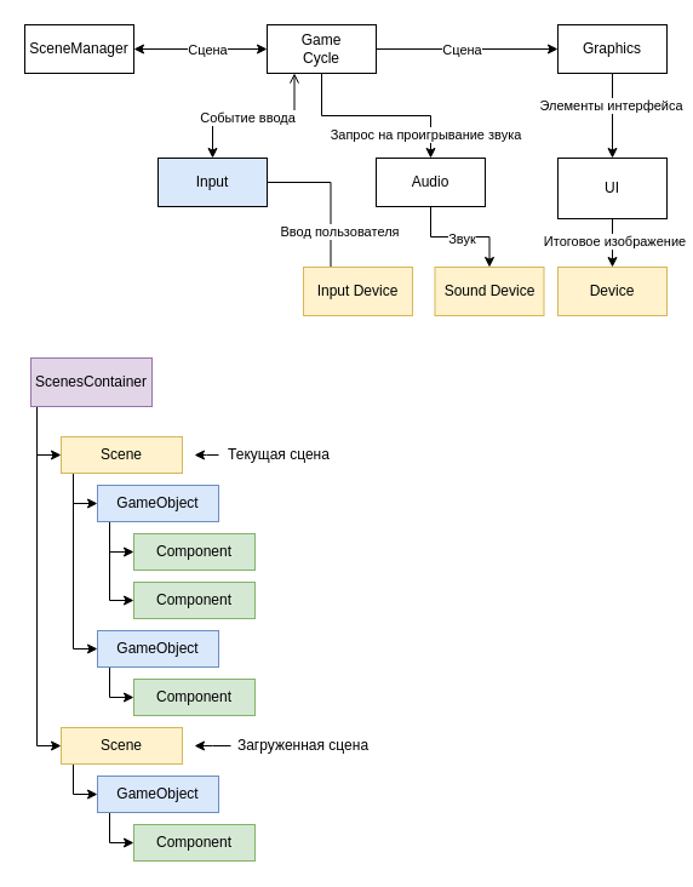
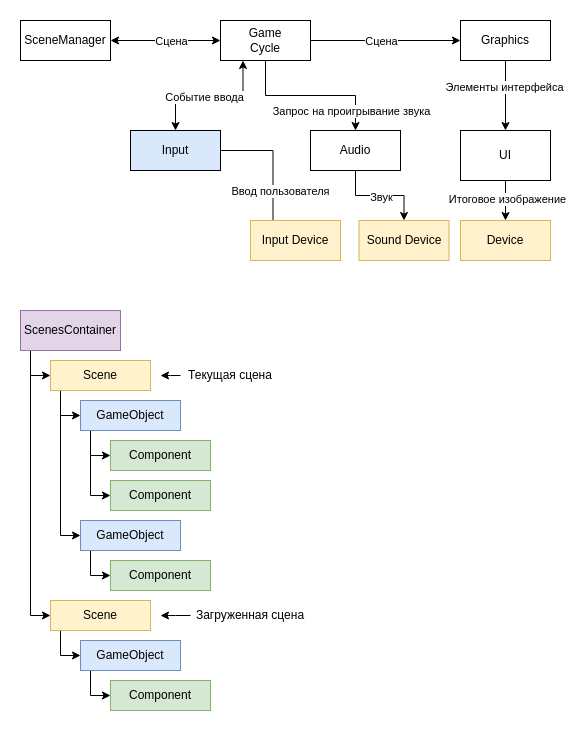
- <mxCell id="16" style="edgeStyle=orthogonalEdgeStyle;rounded=0;orthogonalLoop=1;jettySize=auto;html=1;startArrow=classic;startFill=1;entryX=0.25;entryY=1;entryDx=0;entryDy=0;endArrow=open;" parent="1" source="18" target="4" edge="1"><mxGeometry relative="1" as="geometry" /></mxCell>
+ <mxCell id="16" style="edgeStyle=orthogonalEdgeStyle;rounded=0;orthogonalLoop=1;jettySize=auto;html=1;startArrow=classic;startFill=1;entryX=0.25;entryY=1;entryDx=0;entryDy=0;" parent="1" source="18" target="4" edge="1"><mxGeometry relative="1" as="geometry" /></mxCell>
- <mxCell id="29" value="ScenesContainer" style="rounded=0;whiteSpace=wrap;html=1;fillColor=#e1d5e7;strokeColor=#9673a6;" vertex="1" parent="1"><mxGeometry x="25" y="295" width="100" height="40" as="geometry" /></mxCell>
+ <mxCell id="29" value="ScenesContainer" style="rounded=0;whiteSpace=wrap;html=1;fillColor=#e1d5e7;strokeColor=#9673a6;" vertex="1" parent="1"><mxGeometry x="20" y="310" width="100" height="40" as="geometry" /></mxCell>
